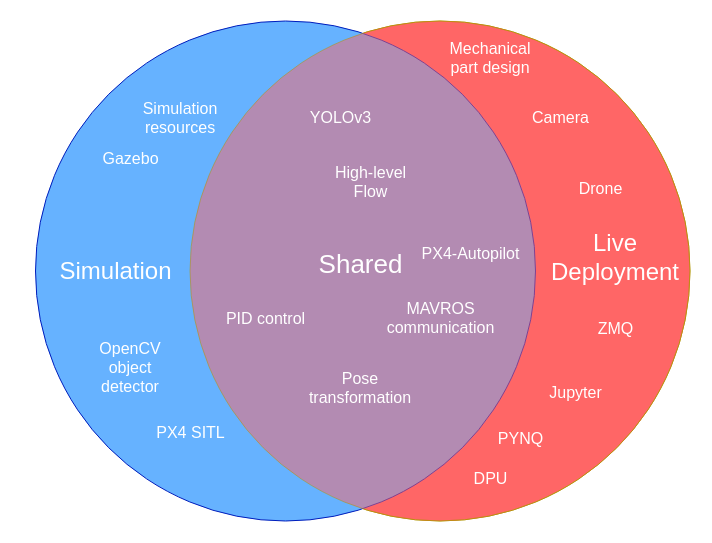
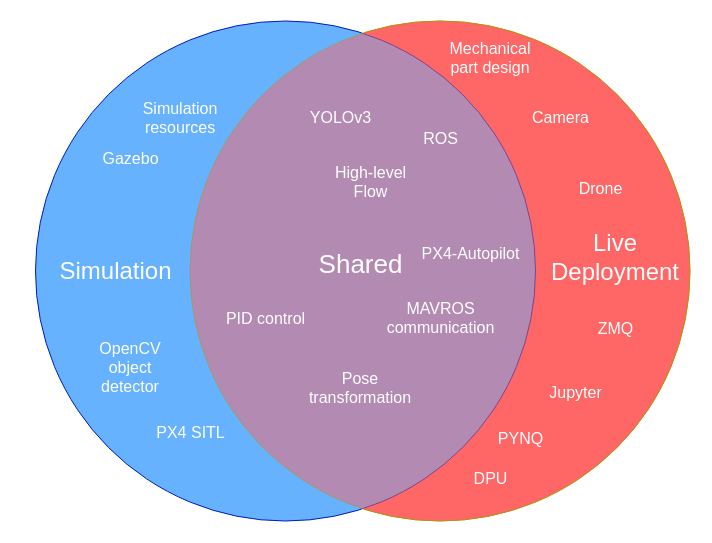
+ <mxCell id="23" value="ROS" style="text;align=center;html=1;fontColor=#FFFFFF;fontSize=16;" vertex="1" parent="1"><mxGeometry x="419.5" y="122" width="40" height="40" as="geometry" /></mxCell>
